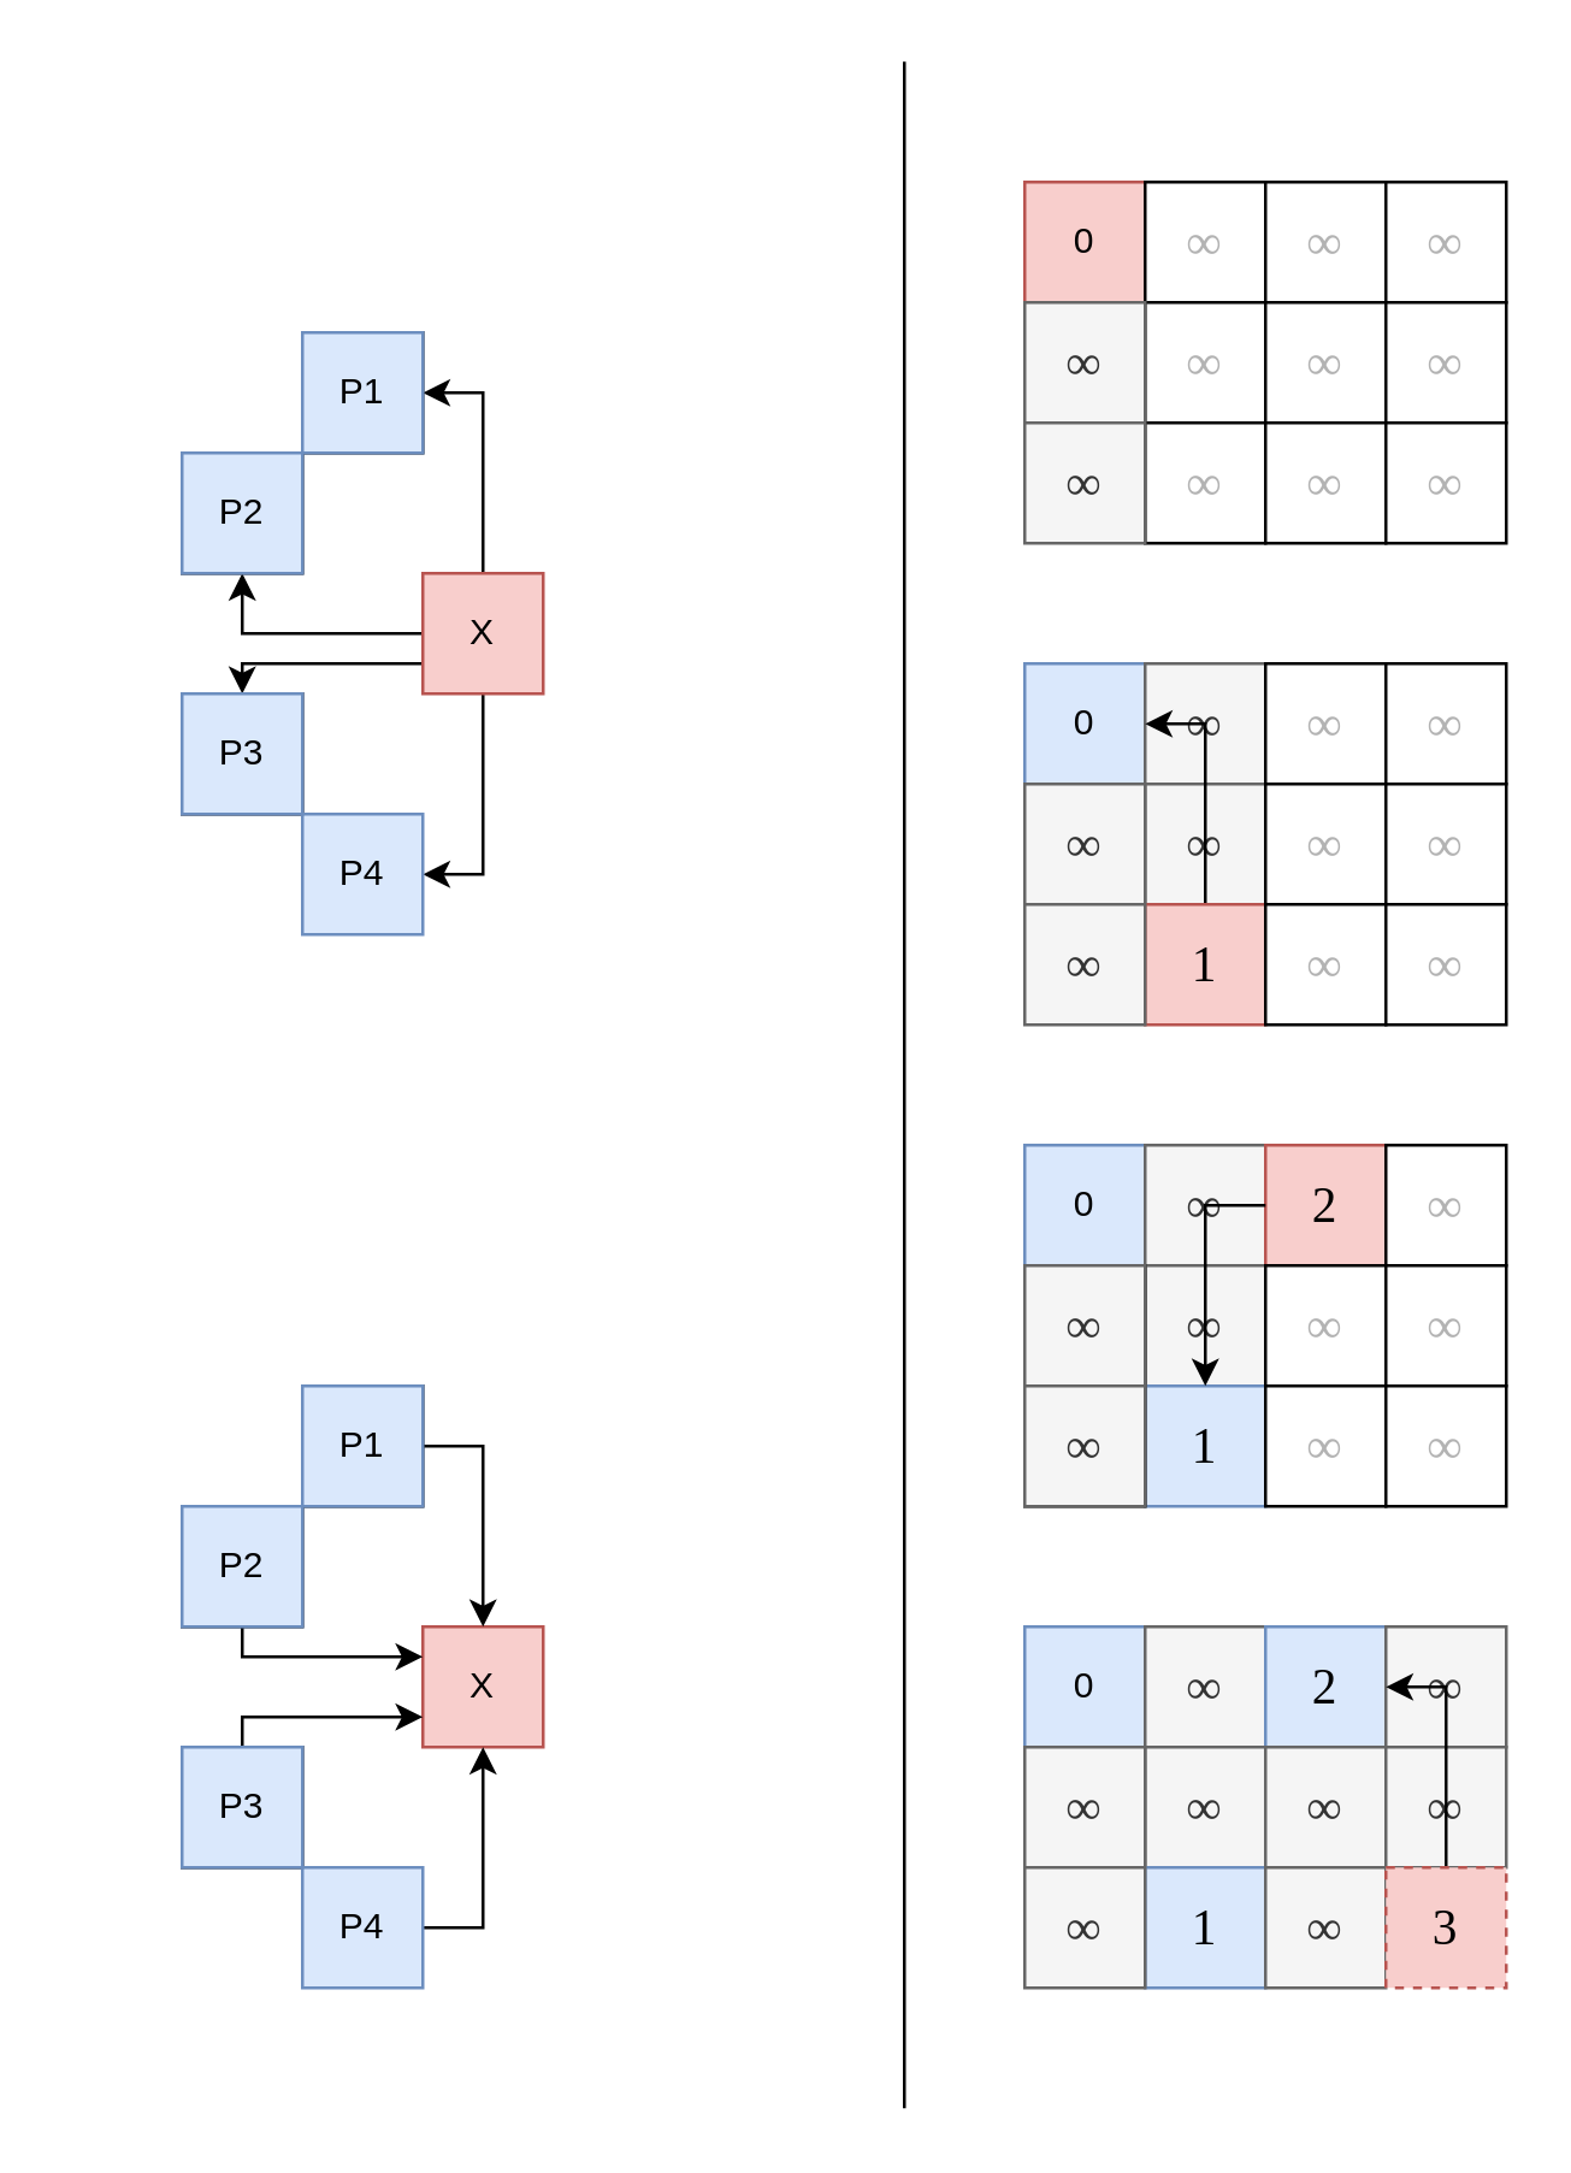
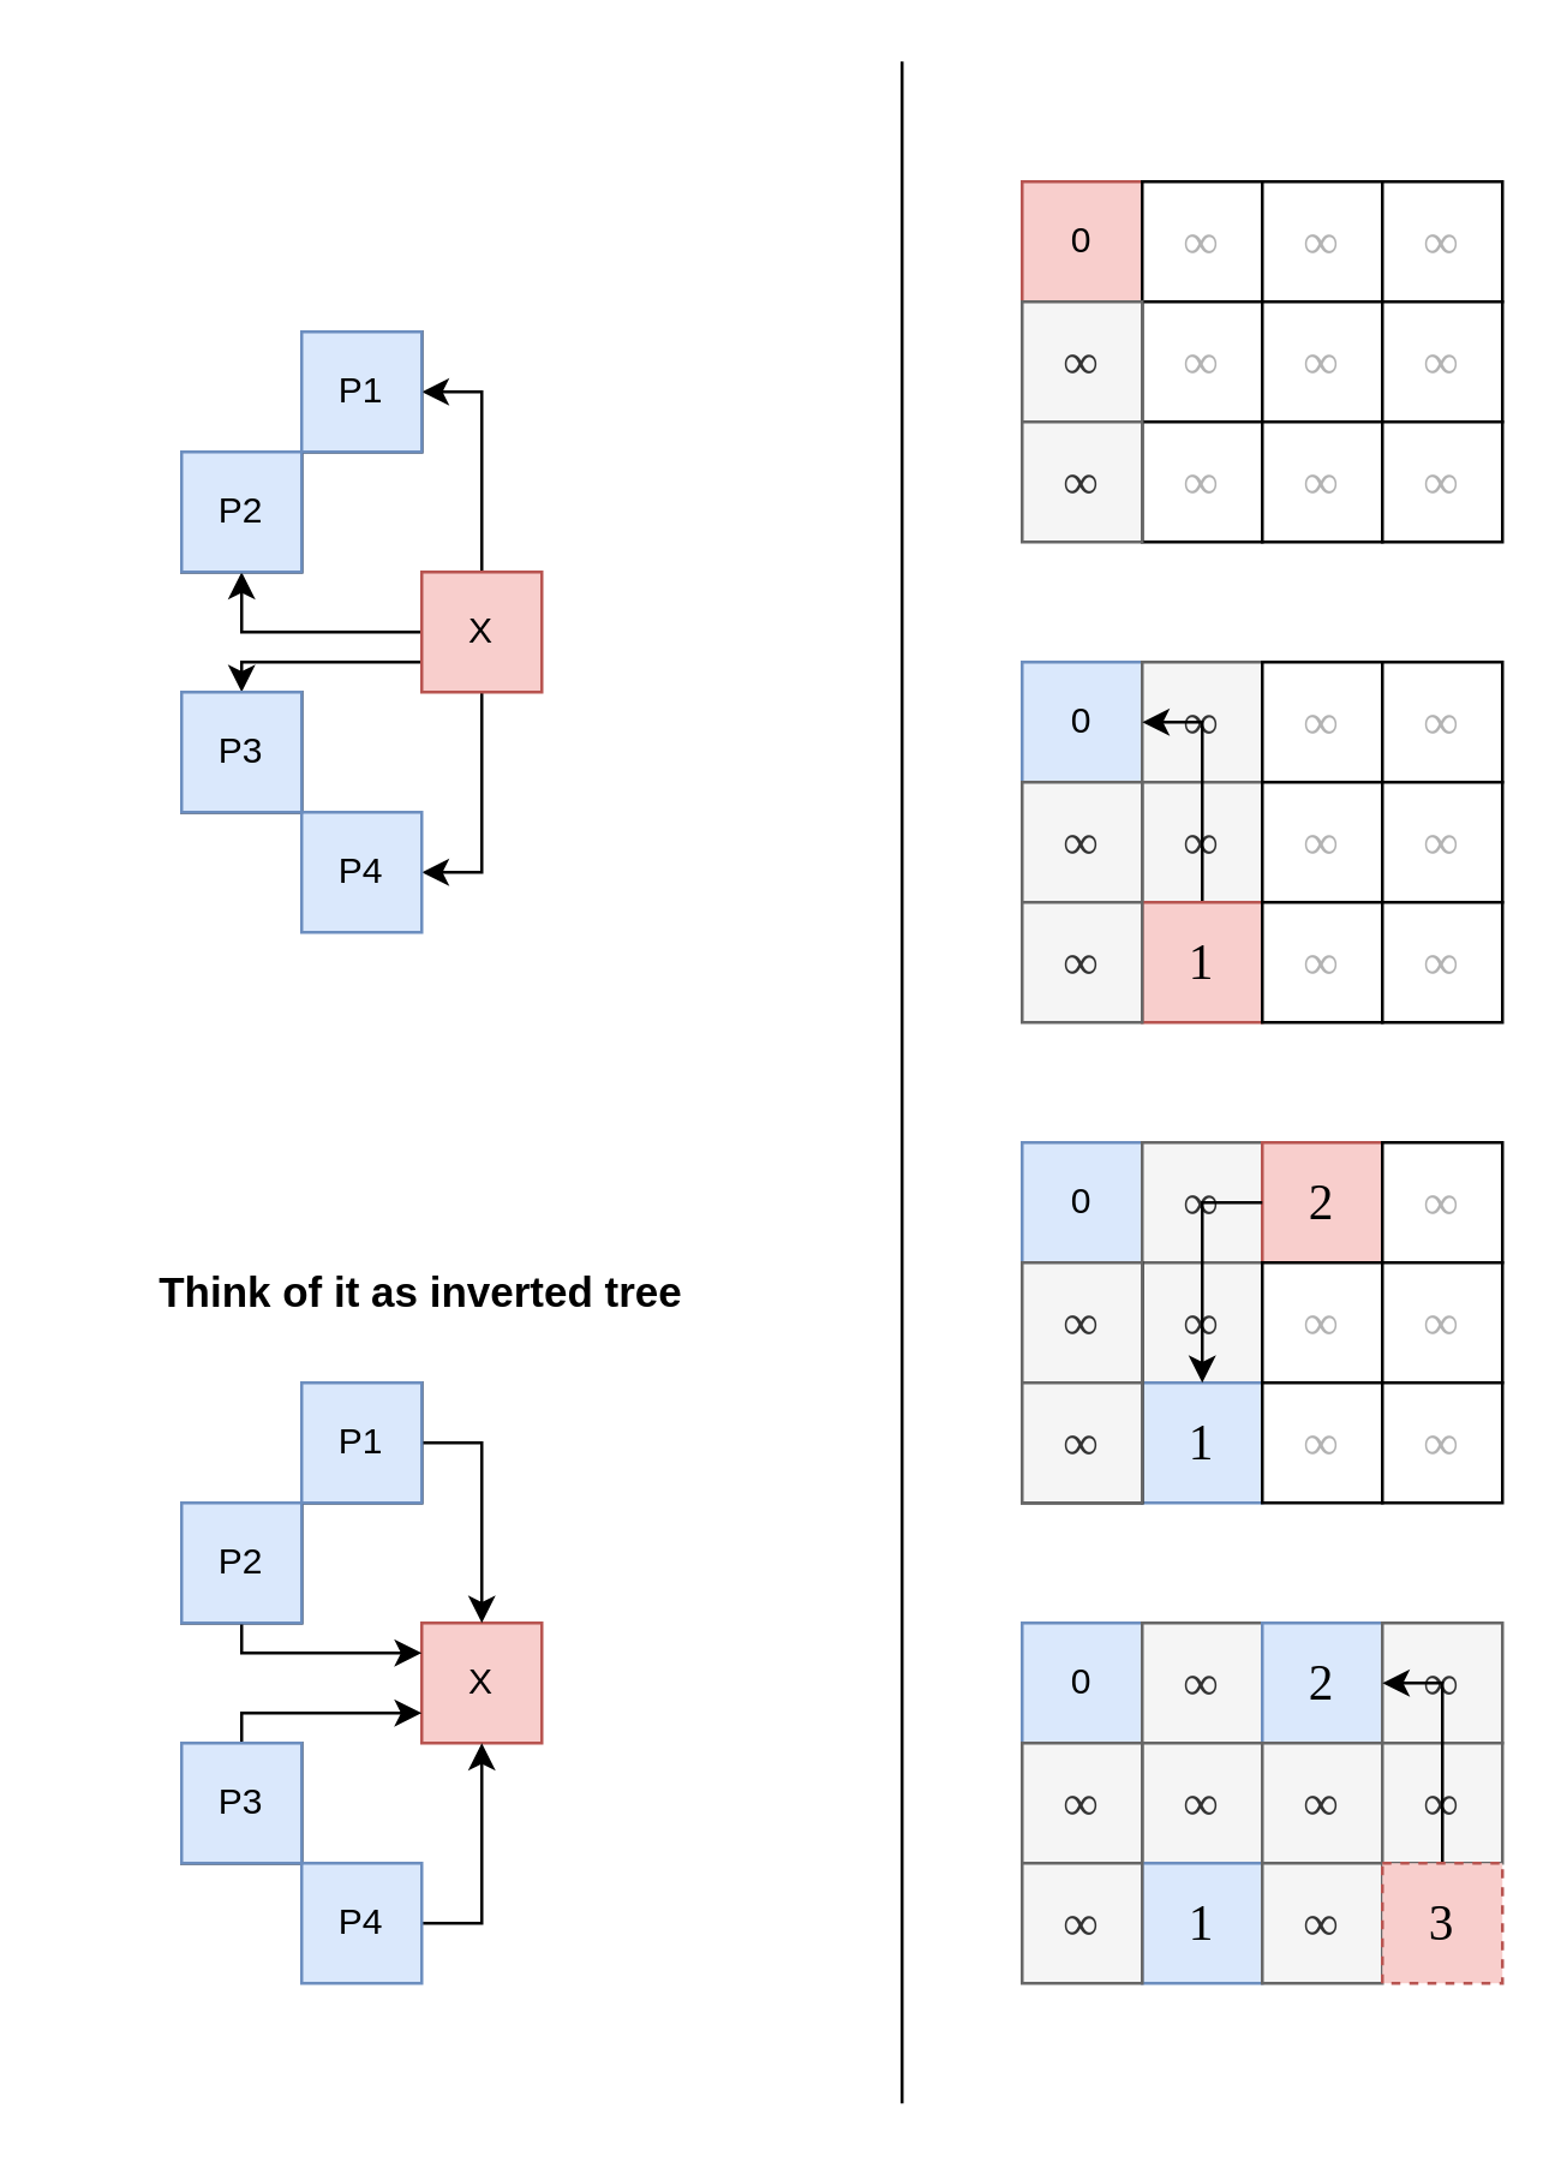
+ <mxCell id="80" value="Think of it as inverted tree" style="text;html=1;strokeColor=none;fillColor=none;align=center;verticalAlign=middle;whiteSpace=wrap;rounded=0;fontSize=14;fontStyle=1" vertex="1" parent="1"><mxGeometry y="420" width="240" height="20" as="geometry" x="20" /></mxCell>
